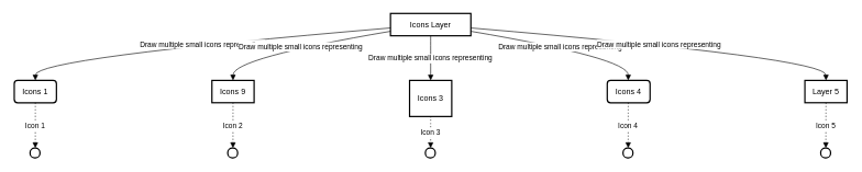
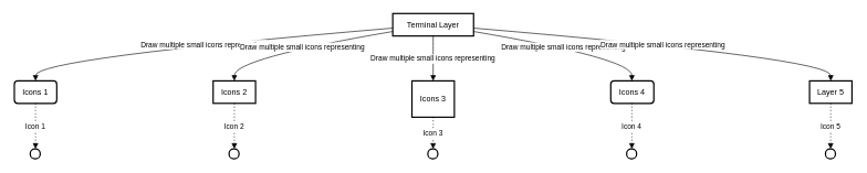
- <mxCell id="2" value="Icons Layer" style="whiteSpace=wrap;strokeWidth=2;" vertex="1" parent="1"><mxGeometry x="591" width="122" height="34" as="geometry" y="20" /></mxCell>
+ <mxCell id="2" value="Terminal Layer" style="whiteSpace=wrap;strokeWidth=2;" vertex="1" parent="1"><mxGeometry x="591" width="122" height="34" as="geometry" y="20" /></mxCell>
- <mxCell id="4" value="Icons 9" style="whiteSpace=wrap;strokeWidth=2;" vertex="1" parent="1"><mxGeometry x="320" y="122" width="64" height="34" as="geometry" /></mxCell>
+ <mxCell id="4" value="Icons 2" style="whiteSpace=wrap;strokeWidth=2;" vertex="1" parent="1"><mxGeometry x="320" y="122" width="64" height="34" as="geometry" /></mxCell>
